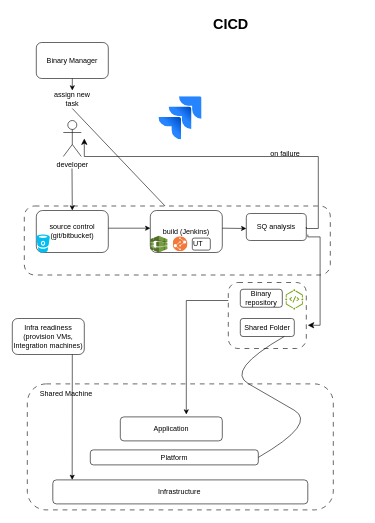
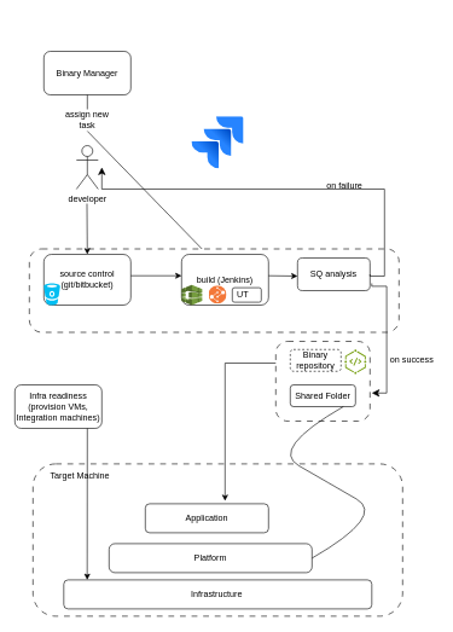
- <mxCell id="30" value="&lt;h1&gt;CICD&lt;/h1&gt;" style="text;html=1;strokeColor=none;fillColor=none;spacing=5;spacingTop=-20;whiteSpace=wrap;overflow=hidden;rounded=0;" parent="1" vertex="1"><mxGeometry x="350" y="20" width="190" height="120" as="geometry" /></mxCell>
- <mxCell id="5" value="" style="endArrow=classic;html=1;rounded=0;exitX=0.5;exitY=1;exitDx=0;exitDy=0;entryX=0.5;entryY=0;entryDx=0;entryDy=0;entryPerimeter=0;" parent="1" source="2" target="7" edge="1"><mxGeometry width="50" height="50" relative="1" as="geometry"><mxPoint x="120" y="130" as="sourcePoint" /><mxPoint x="120" y="190" as="targetPoint" /></mxGeometry></mxCell>
+ <mxCell id="5" value="" style="endArrow=none;html=1;rounded=0;exitX=0.5;exitY=1;exitDx=0;exitDy=0;entryX=0.5;entryY=0;entryDx=0;entryDy=0;entryPerimeter=0;" parent="1" source="2" target="7" edge="1"><mxGeometry width="50" height="50" relative="1" as="geometry"><mxPoint x="120" y="130" as="sourcePoint" /><mxPoint x="120" y="190" as="targetPoint" /></mxGeometry></mxCell>
- <mxCell id="12" value="UT&lt;span style=&quot;white-space: pre;&quot;&gt;&#09;&lt;/span&gt;" style="rounded=1;whiteSpace=wrap;html=1;" parent="1" vertex="1"><mxGeometry x="320" y="396" width="30" height="20" as="geometry" /></mxCell>
+ <mxCell id="12" value="UT&lt;span style=&quot;white-space: pre;&quot;&gt;&#09;&lt;/span&gt;" style="rounded=1;whiteSpace=wrap;html=1;" parent="1" vertex="1"><mxGeometry x="320" y="396" width="40" height="20" as="geometry" /></mxCell>
- <mxCell id="26" value="Binary repository" style="rounded=1;whiteSpace=wrap;html=1;" parent="1" vertex="1"><mxGeometry x="400" y="481.25" width="70" height="30" as="geometry" /></mxCell>
+ <mxCell id="26" value="Binary repository" style="rounded=1;whiteSpace=wrap;html=1;dashed=1;" parent="1" vertex="1"><mxGeometry x="400" y="481.25" width="70" height="30" as="geometry" /></mxCell>
+ <mxCell id="15" value="on success" style="text;html=1;strokeColor=none;fillColor=none;align=center;verticalAlign=middle;whiteSpace=wrap;rounded=0;" parent="1" vertex="1"><mxGeometry x="532.5" y="481.25" width="70" height="30" as="geometry" /></mxCell>
- <mxCell id="31" value="Shared Machine" style="text;html=1;strokeColor=none;fillColor=none;align=center;verticalAlign=middle;whiteSpace=wrap;rounded=0;" parent="1" vertex="1"><mxGeometry x="65" y="640" width="90" height="30" as="geometry" /></mxCell>
+ <mxCell id="31" value="Target Machine" style="text;html=1;strokeColor=none;fillColor=none;align=center;verticalAlign=middle;whiteSpace=wrap;rounded=0;" parent="1" vertex="1"><mxGeometry x="65" y="640" width="90" height="30" as="geometry" /></mxCell>
- <mxCell id="22" value="Platform" style="rounded=1;whiteSpace=wrap;html=1;arcSize=20;" parent="1" vertex="1"><mxGeometry x="150" y="749" width="280" height="25" as="geometry" /></mxCell>
+ <mxCell id="22" value="Platform" style="rounded=1;whiteSpace=wrap;html=1;arcSize=20;" parent="1" vertex="1"><mxGeometry x="150" y="749" width="280" height="40" as="geometry" /></mxCell>
